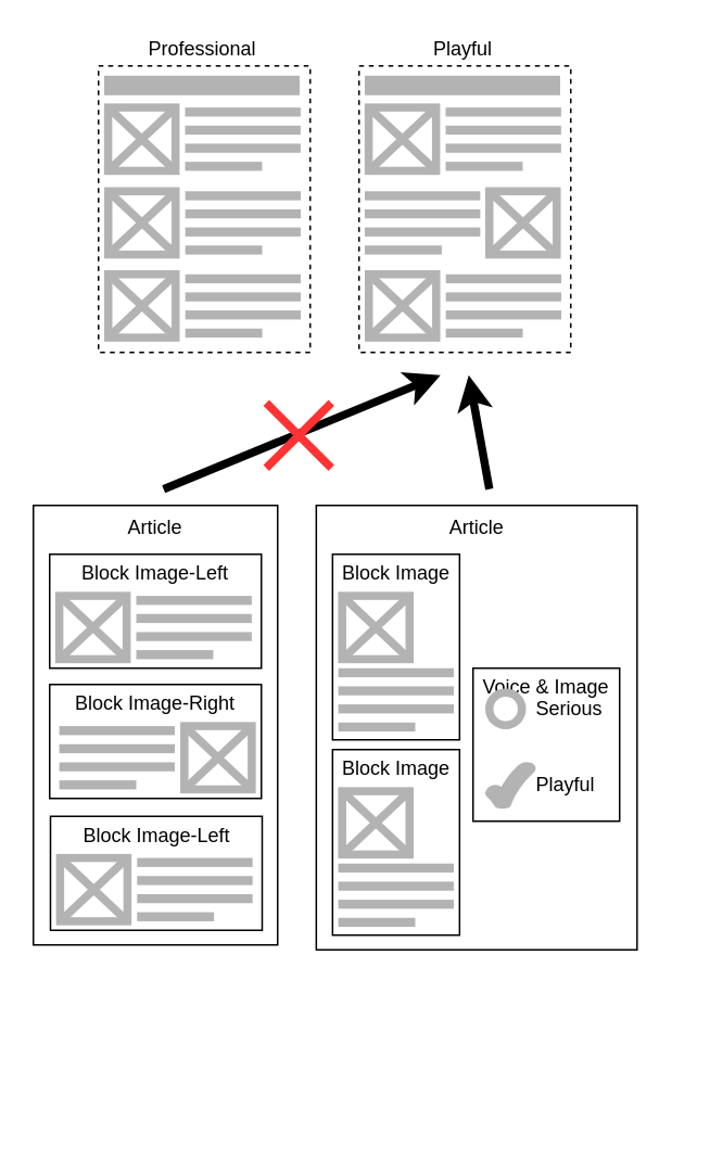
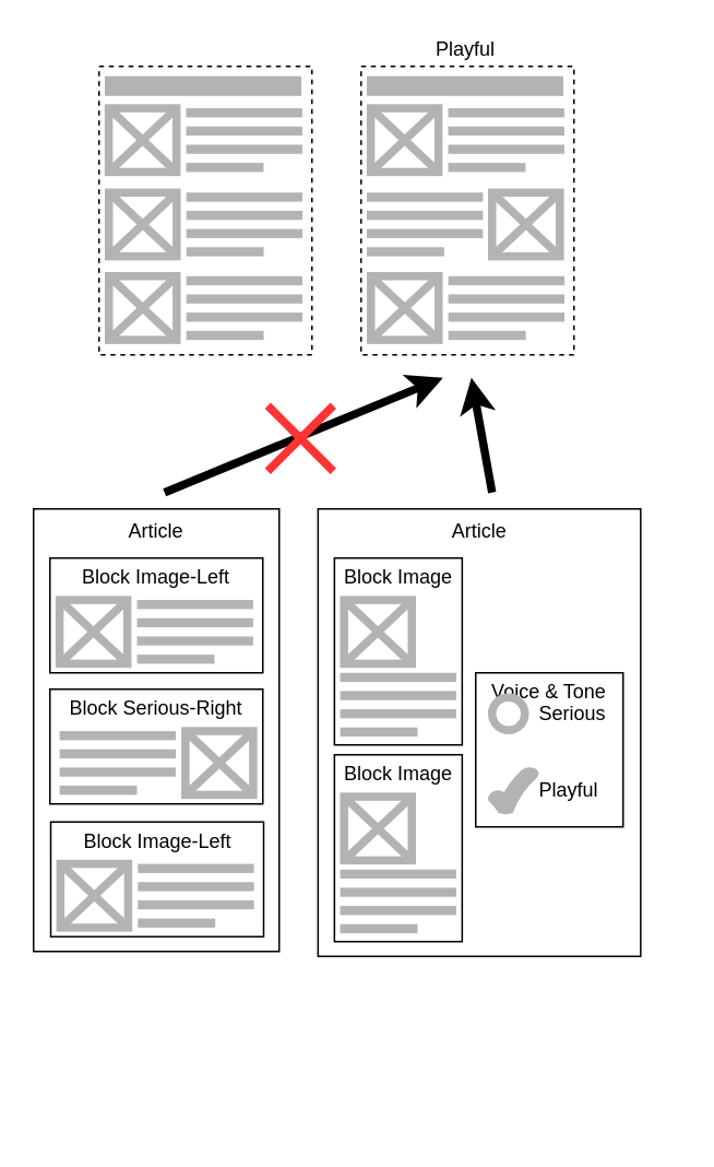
- <mxCell id="53" value="Professional" style="text;html=1;strokeColor=none;fillColor=none;align=center;verticalAlign=middle;whiteSpace=wrap;rounded=0;" parent="1" vertex="1"><mxGeometry x="88.5" y="20" width="70" height="20" as="geometry" /></mxCell>
- <mxCell id="108" value="Voice &amp;amp; Image" style="rounded=0;whiteSpace=wrap;html=1;fillColor=none;verticalAlign=top;spacing=0;" parent="107" vertex="1"><mxGeometry width="90" height="94" as="geometry" /></mxCell>
+ <mxCell id="108" value="Voice &amp;amp; Tone" style="rounded=0;whiteSpace=wrap;html=1;fillColor=none;verticalAlign=top;spacing=0;" parent="107" vertex="1"><mxGeometry width="90" height="94" as="geometry" /></mxCell>
- <mxCell id="21" value="Block Image-Right" style="rounded=0;whiteSpace=wrap;html=1;fillColor=none;spacing=0;verticalAlign=top;" parent="15" vertex="1"><mxGeometry y="-20" width="130" height="70" as="geometry" /></mxCell>
+ <mxCell id="21" value="Block Serious-Right" style="rounded=0;whiteSpace=wrap;html=1;fillColor=none;spacing=0;verticalAlign=top;" parent="15" vertex="1"><mxGeometry y="-20" width="130" height="70" as="geometry" /></mxCell>
